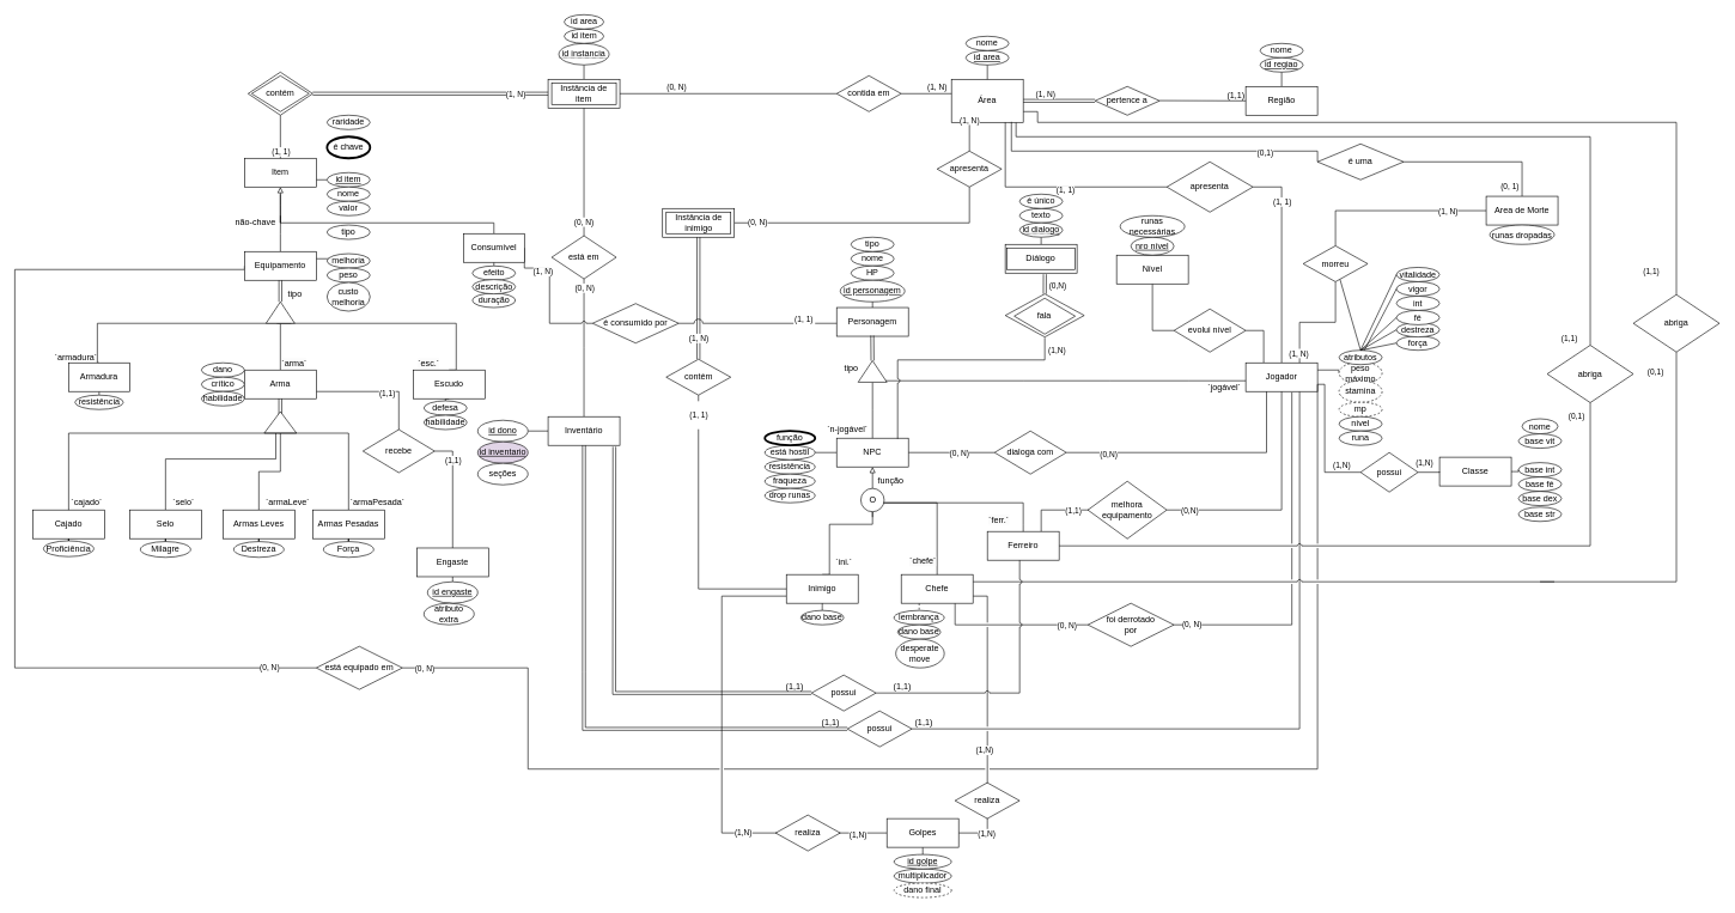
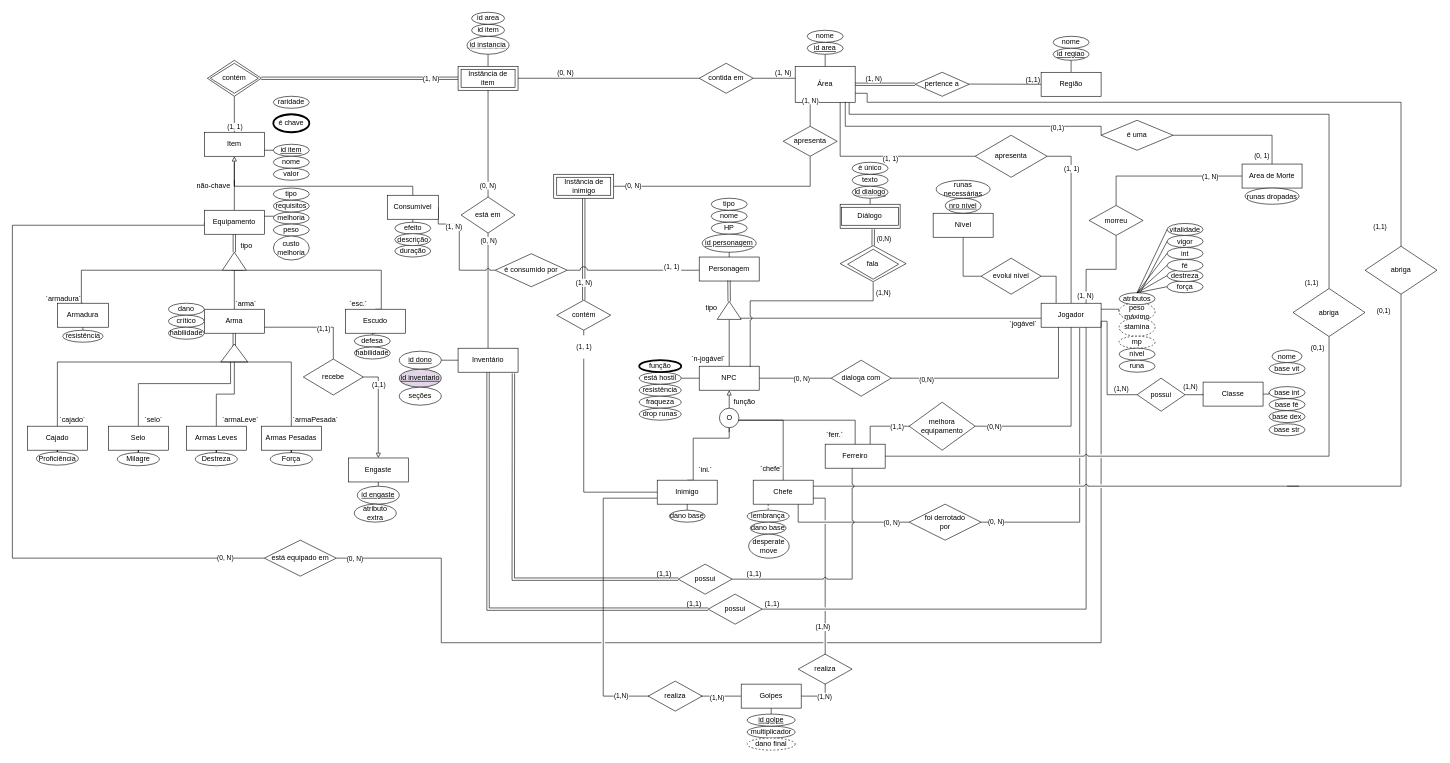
+ <mxCell id="181" value="requisitos" style="ellipse;whiteSpace=wrap;html=1;align=center;" parent="1" vertex="1"><mxGeometry x="455" y="333" width="60" height="20" as="geometry" /></mxCell>
- <mxCell id="229" value="" style="endArrow=none;html=1;rounded=0;exitX=0.5;exitY=0;exitDx=0;exitDy=0;" parent="1" source="226" target="258" edge="1"><mxGeometry width="50" height="50" relative="1" as="geometry"><mxPoint x="1985" y="462" as="sourcePoint" /><mxPoint x="2009" y="372" as="targetPoint" /></mxGeometry></mxCell>
+ <mxCell id="229" value="" style="endArrow=none;html=1;rounded=0;exitX=0.5;exitY=0;exitDx=0;exitDy=0;entryX=0;entryY=0.5;entryDx=0;entryDy=0;" parent="1" source="226" target="94" edge="1"><mxGeometry width="50" height="50" relative="1" as="geometry"><mxPoint x="1985" y="462" as="sourcePoint" /><mxPoint x="2009" y="372" as="targetPoint" /></mxGeometry></mxCell>
- <mxCell id="218" style="edgeStyle=orthogonalEdgeStyle;rounded=0;orthogonalLoop=1;jettySize=auto;html=1;exitX=1;exitY=0.5;exitDx=0;exitDy=0;entryX=0.5;entryY=0;entryDx=0;entryDy=0;endArrow=none;endFill=0;" parent="1" source="220" target="222" edge="1"><mxGeometry relative="1" as="geometry"><mxPoint x="575" y="650.333" as="targetPoint" /></mxGeometry></mxCell>
+ <mxCell id="218" style="edgeStyle=orthogonalEdgeStyle;rounded=0;orthogonalLoop=1;jettySize=auto;html=1;exitX=1;exitY=0.5;exitDx=0;exitDy=0;entryX=0.5;entryY=0;entryDx=0;entryDy=0;endArrow=block;endFill=0;" parent="1" source="220" target="222" edge="1"><mxGeometry relative="1" as="geometry"><mxPoint x="575" y="650.333" as="targetPoint" /></mxGeometry></mxCell>
